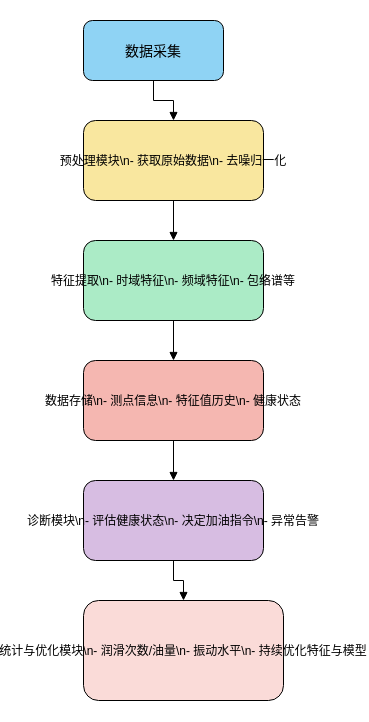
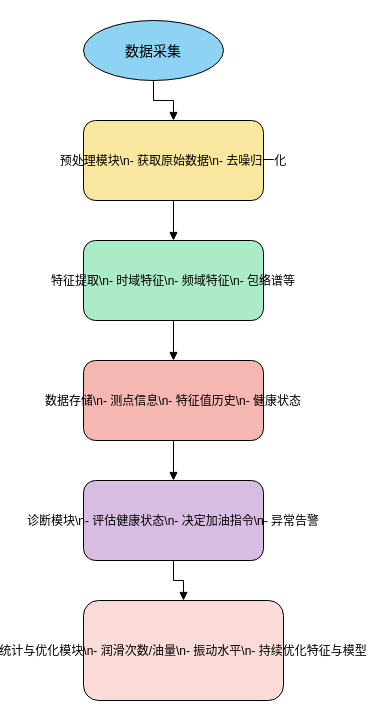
- <mxCell id="2" value="数据采集" style="rounded=1;fillColor=#8fd3f4;fontSize=14;fontColor=#000000;strokeColor=#000000" vertex="1" parent="1"><mxGeometry x="20" y="20" width="140" height="60" as="geometry" /></mxCell>
+ <mxCell id="2" value="数据采集" style="ellipse;fillColor=#8fd3f4;fontSize=14;fontColor=#000000;strokeColor=#000000;" vertex="1" parent="1"><mxGeometry x="20" y="20" width="140" height="60" as="geometry" /></mxCell>
